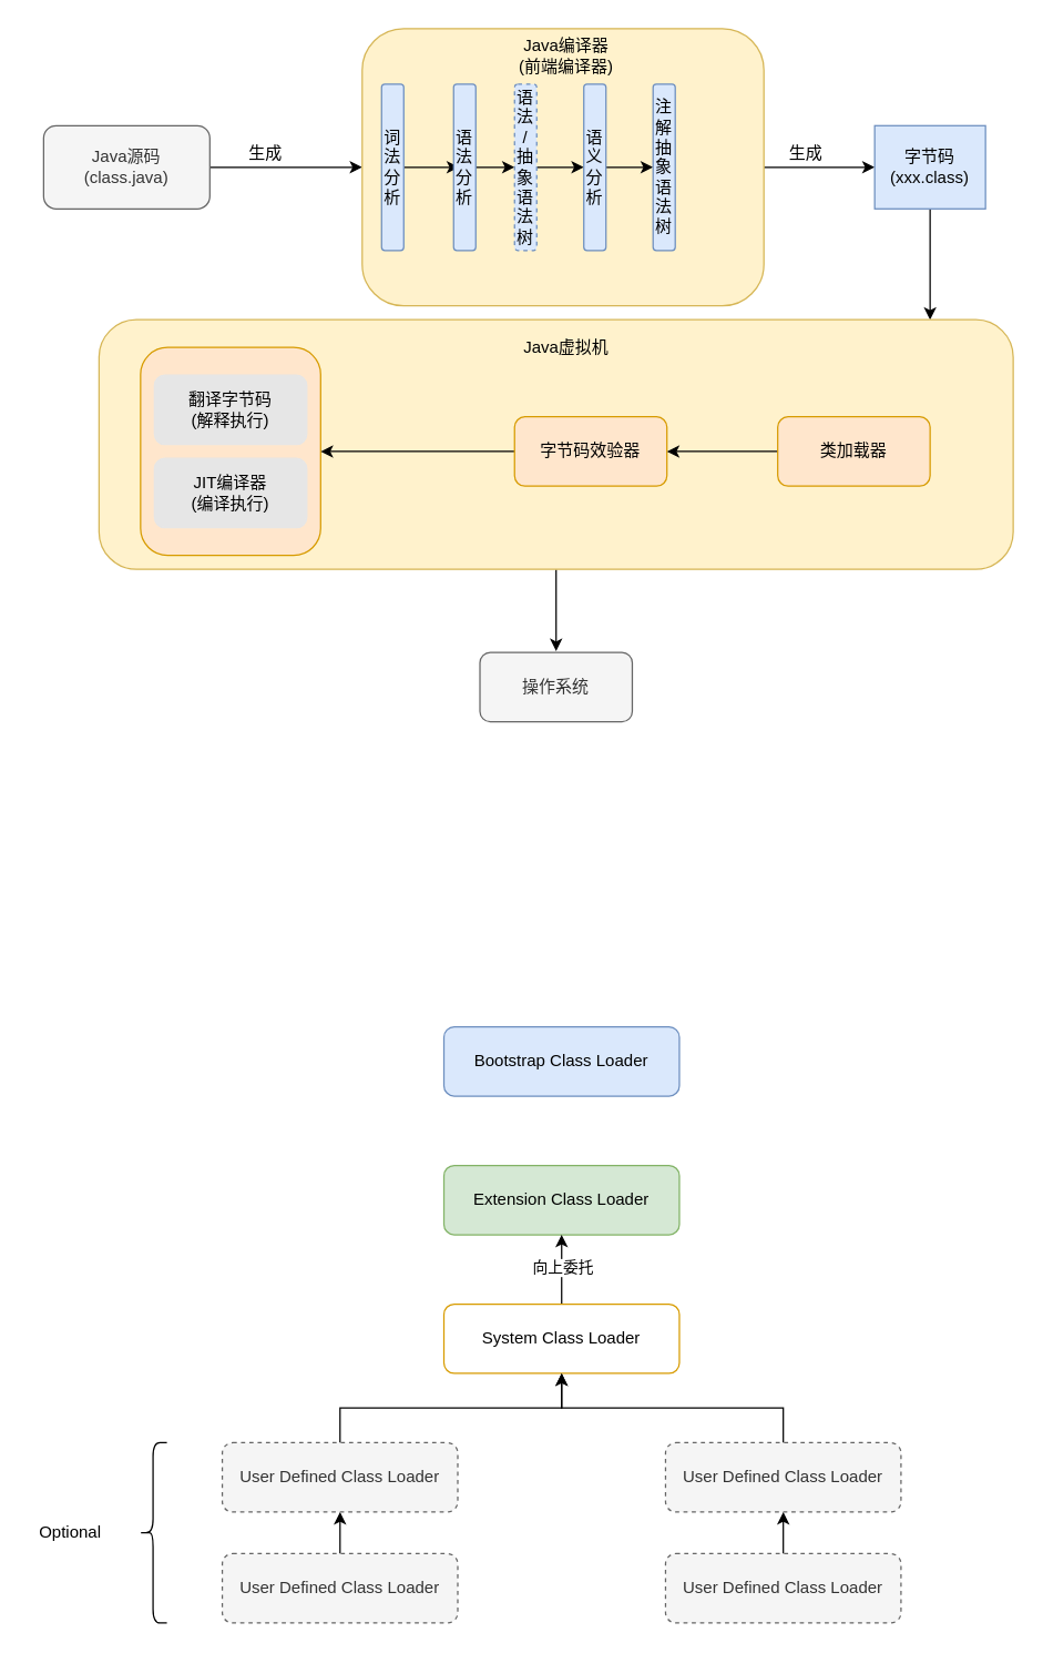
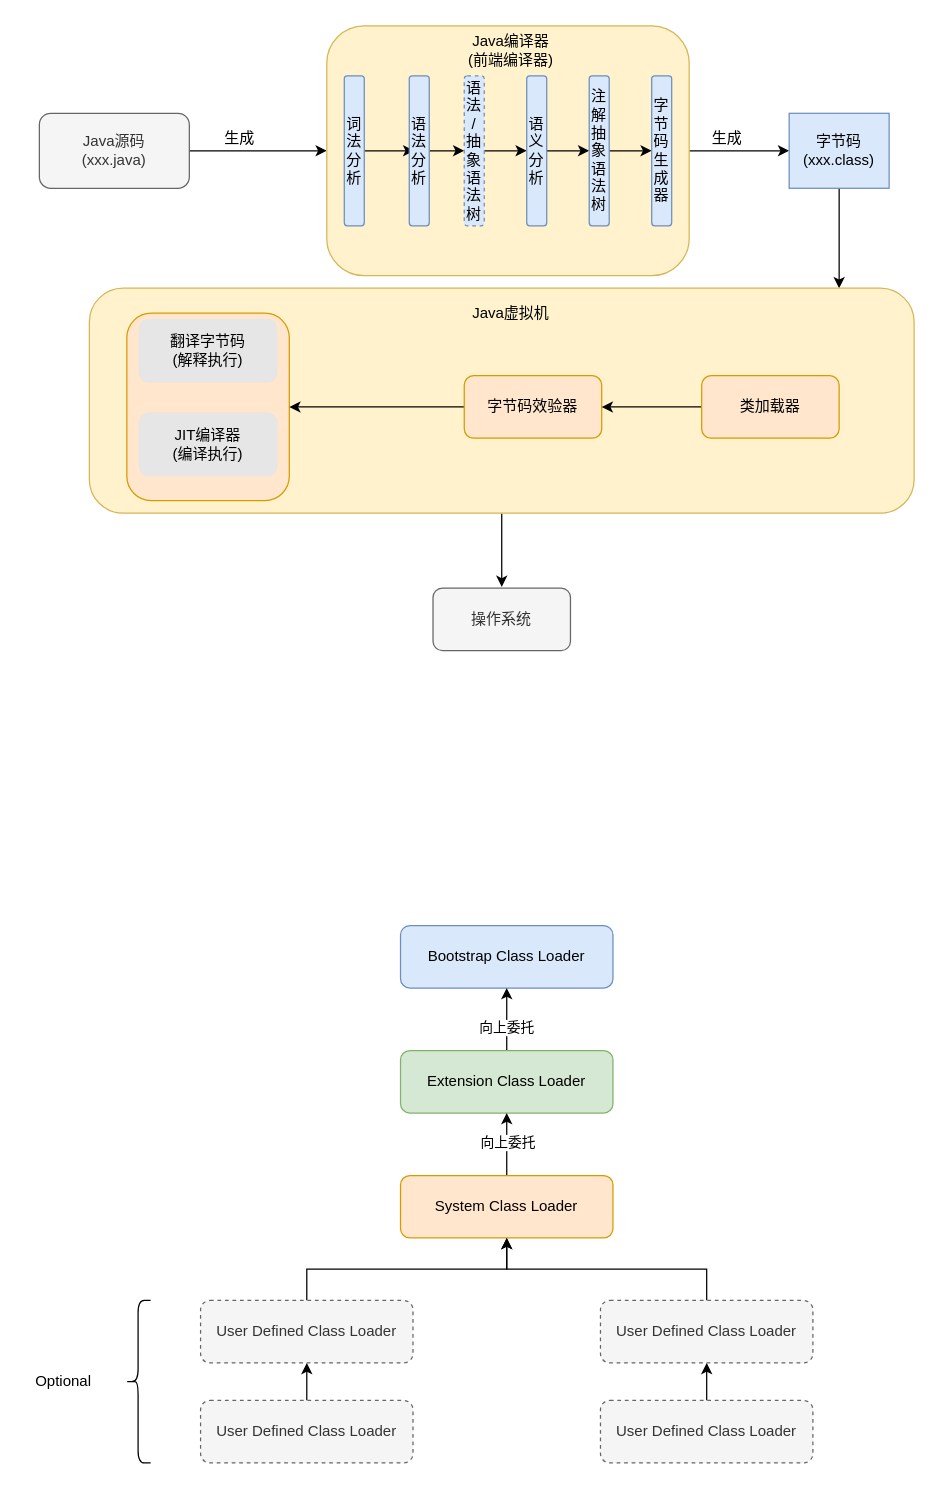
- <mxCell id="3" value="Java源码&lt;br&gt;(class.java)" style="rounded=1;whiteSpace=wrap;html=1;fillColor=#f5f5f5;strokeColor=#666666;fontColor=#333333;" parent="1" vertex="1"><mxGeometry x="31" y="90" width="120" height="60" as="geometry" /></mxCell>
+ <mxCell id="3" value="Java源码&lt;br&gt;(xxx.java)" style="rounded=1;whiteSpace=wrap;html=1;fillColor=#f5f5f5;strokeColor=#666666;fontColor=#333333;" parent="1" vertex="1"><mxGeometry x="31" y="90" width="120" height="60" as="geometry" /></mxCell>
+ <mxCell id="15" value="" style="edgeStyle=orthogonalEdgeStyle;rounded=0;orthogonalLoop=1;jettySize=auto;html=1;" parent="1" source="16" target="17" edge="1"><mxGeometry relative="1" as="geometry" /></mxCell>
+ <mxCell id="17" value="字节码生成器" style="rounded=1;whiteSpace=wrap;html=1;fillColor=#dae8fc;strokeColor=#6c8ebf;" parent="1" vertex="1"><mxGeometry x="521" y="60" width="16" height="120" as="geometry" /></mxCell>
- <mxCell id="25" value="翻译字节码&lt;br&gt;(解释执行)" style="rounded=1;whiteSpace=wrap;html=1;strokeColor=#E6E6E6;fillColor=#E6E6E6;" parent="1" vertex="1"><mxGeometry x="111" y="270" width="110" height="50" as="geometry" /></mxCell>
+ <mxCell id="25" value="翻译字节码&lt;br&gt;(解释执行)" style="rounded=1;whiteSpace=wrap;html=1;strokeColor=#E6E6E6;fillColor=#E6E6E6;" parent="1" vertex="1"><mxGeometry x="111" y="255" width="110" height="50" as="geometry" /></mxCell>
+ <mxCell id="34" style="edgeStyle=orthogonalEdgeStyle;rounded=0;orthogonalLoop=1;jettySize=auto;html=1;exitX=0.5;exitY=0;exitDx=0;exitDy=0;entryX=0.5;entryY=1;entryDx=0;entryDy=0;" parent="1" source="36" target="33" edge="1"><mxGeometry relative="1" as="geometry" /></mxCell>
+ <mxCell id="35" value="向上委托" style="edgeLabel;html=1;align=center;verticalAlign=middle;resizable=0;points=[];" parent="34" vertex="1" connectable="0"><mxGeometry x="-0.24" y="1" relative="1" as="geometry"><mxPoint as="offset" /></mxGeometry></mxCell>
- <mxCell id="39" value="System Class Loader" style="rounded=1;whiteSpace=wrap;html=1;fillColor=#ffffff;strokeColor=#d79b00;" parent="1" vertex="1"><mxGeometry x="320" y="940" width="170" height="50" as="geometry" /></mxCell>
+ <mxCell id="39" value="System Class Loader" style="rounded=1;whiteSpace=wrap;html=1;fillColor=#ffe6cc;strokeColor=#d79b00;" parent="1" vertex="1"><mxGeometry x="320" y="940" width="170" height="50" as="geometry" /></mxCell>
